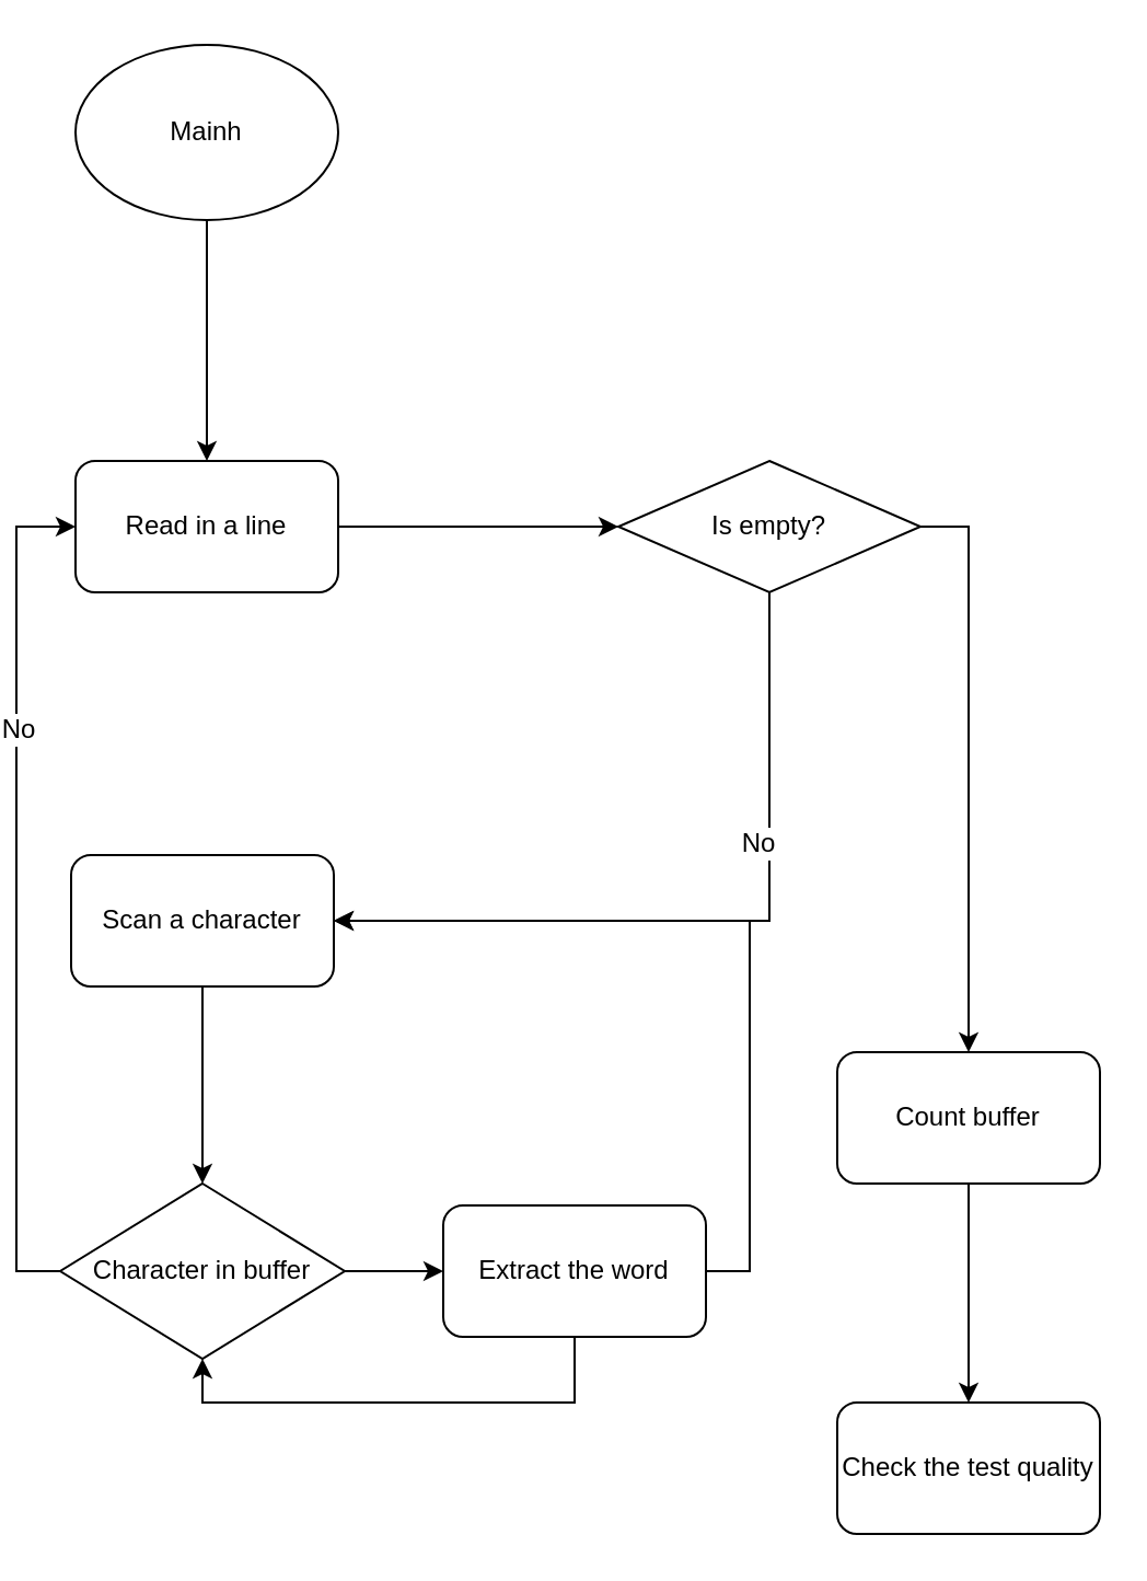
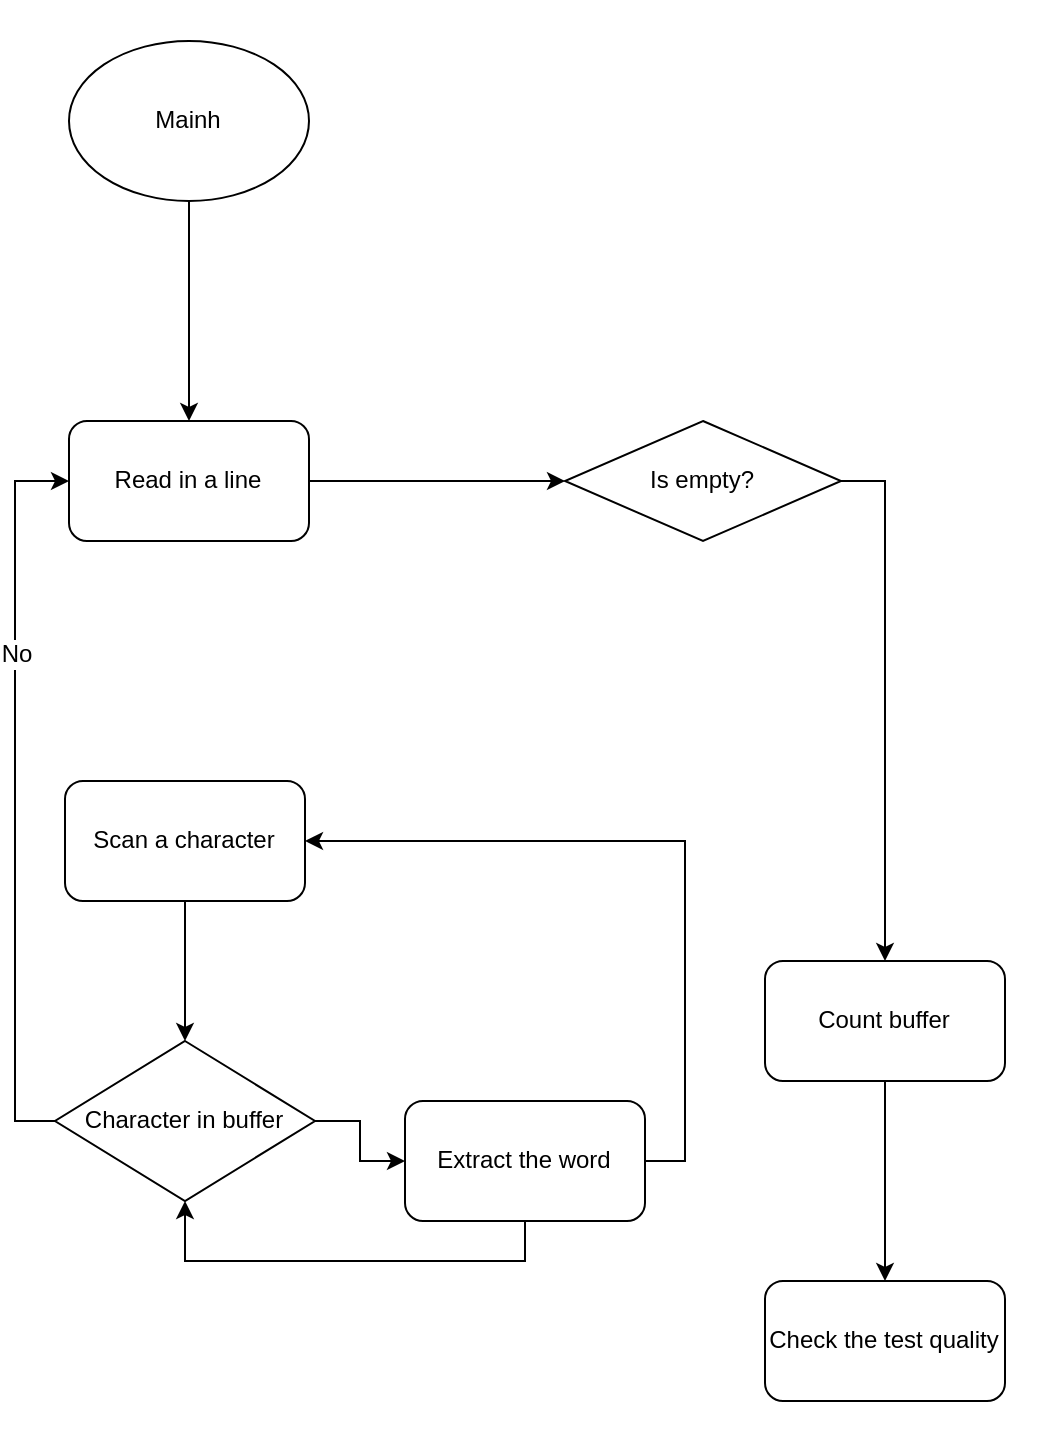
- <mxCell id="6" style="edgeStyle=orthogonalEdgeStyle;rounded=0;orthogonalLoop=1;jettySize=auto;html=1;exitX=0.5;exitY=1;exitDx=0;exitDy=0;entryX=1;entryY=0.5;entryDx=0;entryDy=0;" edge="1" parent="1" source="9" target="11"><mxGeometry relative="1" as="geometry" /></mxCell>
- <mxCell id="7" value="No" style="text;html=1;resizable=0;points=[];align=center;verticalAlign=middle;labelBackgroundColor=#ffffff;" vertex="1" connectable="0" parent="6"><mxGeometry x="-0.346" y="-6" relative="1" as="geometry"><mxPoint as="offset" /></mxGeometry></mxCell>
- <mxCell id="15" value="Character in buffer" style="rhombus;whiteSpace=wrap;html=1;" vertex="1" parent="1"><mxGeometry x="20" y="540" width="130" height="80" as="geometry" /></mxCell>
+ <mxCell id="15" value="Character in buffer" style="rhombus;whiteSpace=wrap;html=1;" vertex="1" parent="1"><mxGeometry x="20" y="520" width="130" height="80" as="geometry" /></mxCell>
